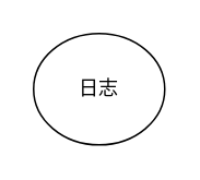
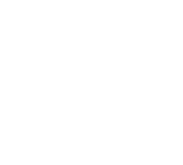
- <mxCell id="2" value="日志" style="ellipse;whiteSpace=wrap;html=1;" vertex="1" parent="1"><mxGeometry x="20" y="20" width="80" height="68" as="geometry" /></mxCell>
